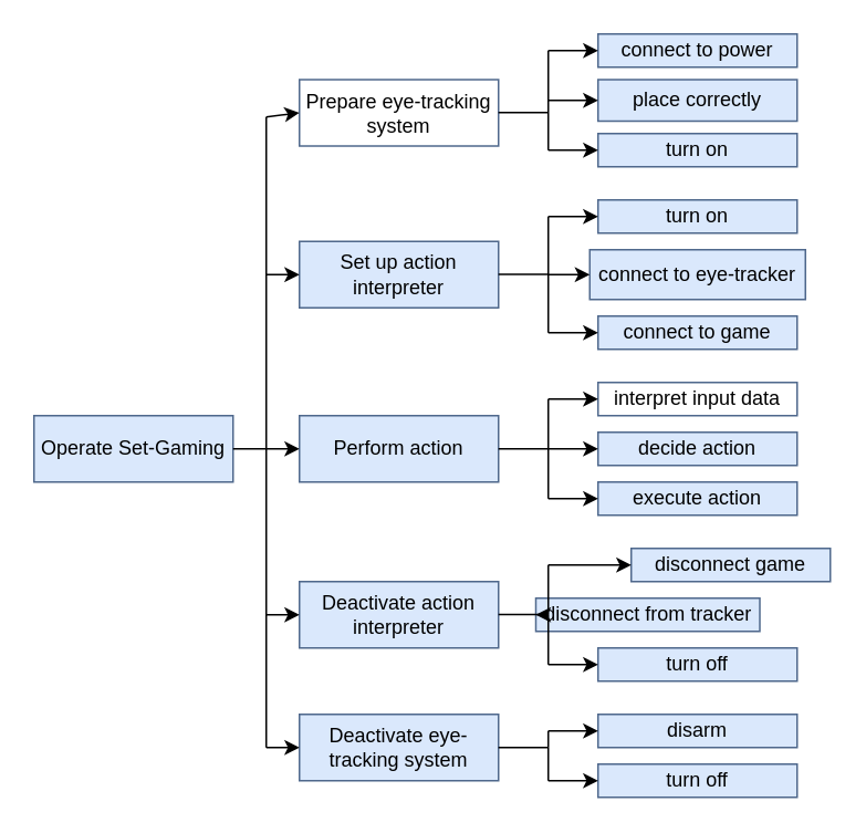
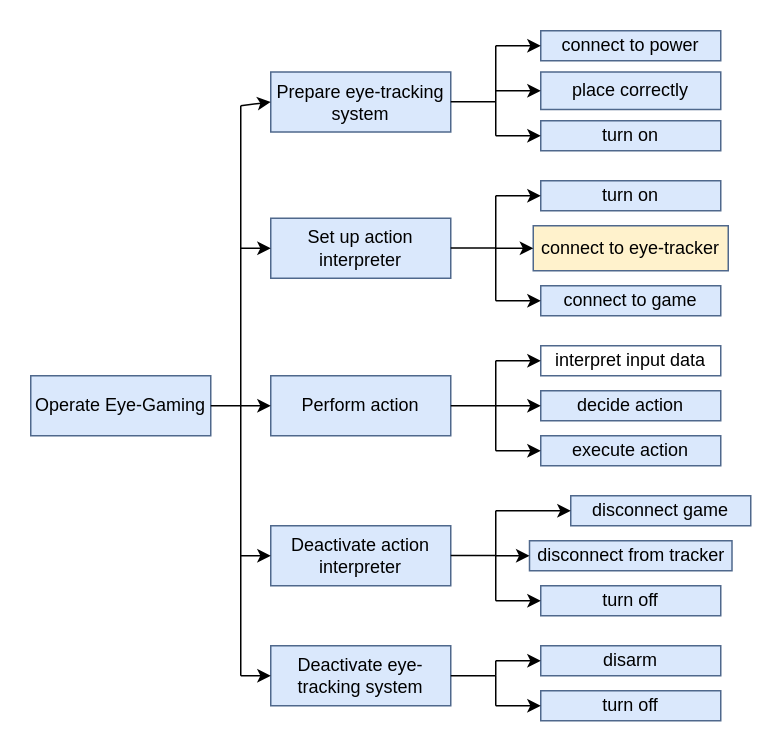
- <mxCell id="3" value="Prepare eye-tracking system" style="rounded=0;whiteSpace=wrap;html=1;fillColor=#ffffff;strokeColor=#4F688C;" vertex="1" parent="1"><mxGeometry x="180" y="47.5" width="120" height="40" as="geometry" /></mxCell>
+ <mxCell id="3" value="Prepare eye-tracking system" style="rounded=0;whiteSpace=wrap;html=1;fillColor=#dae8fc;strokeColor=#4F688C;" vertex="1" parent="1"><mxGeometry x="180" y="47.5" width="120" height="40" as="geometry" /></mxCell>
- <mxCell id="12" value="connect to eye-tracker" style="rounded=0;whiteSpace=wrap;html=1;fillColor=#dae8fc;strokeColor=#4F688C;" vertex="1" parent="1"><mxGeometry x="355" y="150" width="130" height="30" as="geometry" /></mxCell>
+ <mxCell id="12" value="connect to eye-tracker" style="rounded=0;whiteSpace=wrap;html=1;fillColor=#fff2cc;strokeColor=#4F688C;" vertex="1" parent="1"><mxGeometry x="355" y="150" width="130" height="30" as="geometry" /></mxCell>
- <mxCell id="2" value="Operate Set-Gaming" style="rounded=0;whiteSpace=wrap;html=1;fillColor=#dae8fc;strokeColor=#4F688C;" vertex="1" parent="1"><mxGeometry x="20" y="250" width="120" height="40" as="geometry" /></mxCell>
+ <mxCell id="2" value="Operate Eye-Gaming" style="rounded=0;whiteSpace=wrap;html=1;fillColor=#dae8fc;strokeColor=#4F688C;" vertex="1" parent="1"><mxGeometry x="20" y="250" width="120" height="40" as="geometry" /></mxCell>
- <mxCell id="18" value="disconnect from tracker" style="rounded=0;whiteSpace=wrap;html=1;fillColor=#dae8fc;strokeColor=#4F688C;" vertex="1" parent="1"><mxGeometry x="322.5" y="360" width="135" height="20" as="geometry" /></mxCell>
+ <mxCell id="18" value="disconnect from tracker" style="rounded=0;whiteSpace=wrap;html=1;fillColor=#dae8fc;strokeColor=#4F688C;" vertex="1" parent="1"><mxGeometry x="352.5" y="360" width="135" height="20" as="geometry" /></mxCell>
